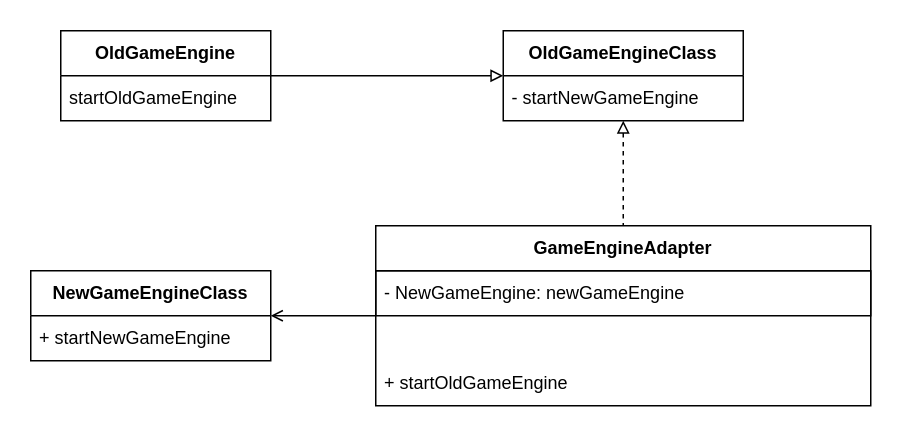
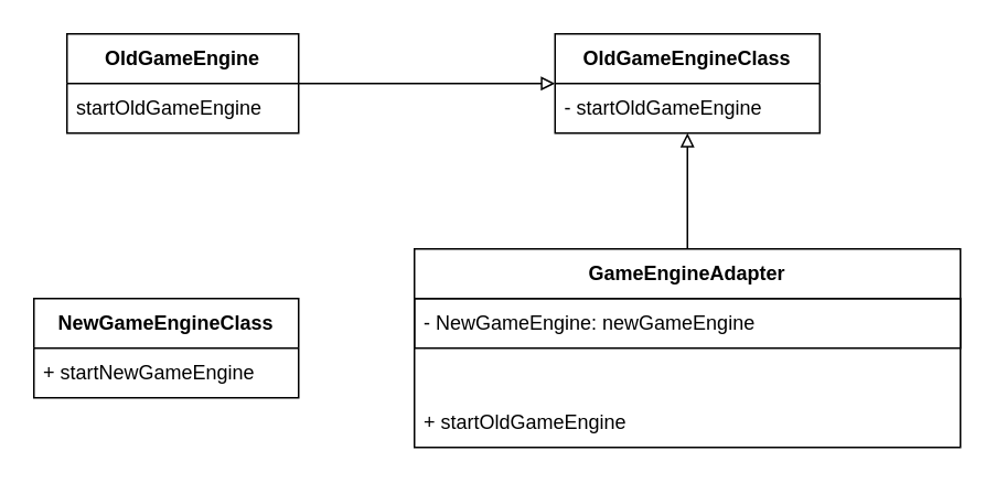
- <mxCell id="9" value="- startNewGameEngine" style="text;strokeColor=none;fillColor=none;align=left;verticalAlign=middle;spacingLeft=4;spacingRight=4;overflow=hidden;points=[[0,0.5],[1,0.5]];portConstraint=eastwest;rotatable=0;whiteSpace=wrap;html=1;" parent="8" vertex="1"><mxGeometry y="30" width="160" height="30" as="geometry" /></mxCell>
+ <mxCell id="9" value="- startOldGameEngine" style="text;strokeColor=none;fillColor=none;align=left;verticalAlign=middle;spacingLeft=4;spacingRight=4;overflow=hidden;points=[[0,0.5],[1,0.5]];portConstraint=eastwest;rotatable=0;whiteSpace=wrap;html=1;" parent="8" vertex="1"><mxGeometry y="30" width="160" height="30" as="geometry" /></mxCell>
- <mxCell id="7" style="edgeStyle=orthogonalEdgeStyle;rounded=0;orthogonalLoop=1;jettySize=auto;html=1;entryX=0.5;entryY=0;entryDx=0;entryDy=0;endArrow=none;endFill=0;startArrow=block;startFill=0;dashed=1;" parent="1" source="8" target="3" edge="1"><mxGeometry relative="1" as="geometry" /></mxCell>
+ <mxCell id="7" style="edgeStyle=orthogonalEdgeStyle;rounded=0;orthogonalLoop=1;jettySize=auto;html=1;entryX=0.5;entryY=0;entryDx=0;entryDy=0;endArrow=none;endFill=0;startArrow=block;startFill=0;" parent="1" source="8" target="3" edge="1"><mxGeometry relative="1" as="geometry" /></mxCell>
- <mxCell id="2" style="edgeStyle=orthogonalEdgeStyle;rounded=0;orthogonalLoop=1;jettySize=auto;html=1;endArrow=open;endFill=0;" parent="1" source="3" target="10" edge="1"><mxGeometry relative="1" as="geometry" /></mxCell>
- <mxCell id="5" value="&lt;div style=&quot;&quot;&gt;&lt;pre style=&quot;&quot;&gt;&lt;div style=&quot;&quot;&gt;&lt;pre style=&quot;&quot;&gt;&lt;font color=&quot;#ffffff&quot; face=&quot;Helvetica&quot; style=&quot;&quot;&gt;+ GameEngineAdapter(NewGameEngine: newGameEngine)&lt;/font&gt;&lt;/pre&gt;&lt;/div&gt;&lt;/pre&gt;&lt;/div&gt;" style="text;align=left;verticalAlign=middle;spacingLeft=4;spacingRight=4;overflow=hidden;points=[[0,0.5],[1,0.5]];portConstraint=eastwest;rotatable=0;whiteSpace=wrap;html=1;" parent="3" vertex="1"><mxGeometry y="60" width="330" height="30" as="geometry" /></mxCell>
+ <mxCell id="5" value="&lt;div style=&quot;&quot;&gt;&lt;pre style=&quot;&quot;&gt;&lt;div style=&quot;&quot;&gt;&lt;pre style=&quot;&quot;&gt;&lt;font color=&quot;#ffffff&quot; face=&quot;Helvetica&quot; style=&quot;&quot;&gt;+ GameEngineAdapter(OldGameEngine: newGameEngine)&lt;/font&gt;&lt;/pre&gt;&lt;/div&gt;&lt;/pre&gt;&lt;/div&gt;" style="text;align=left;verticalAlign=middle;spacingLeft=4;spacingRight=4;overflow=hidden;points=[[0,0.5],[1,0.5]];portConstraint=eastwest;rotatable=0;whiteSpace=wrap;html=1;" parent="3" vertex="1"><mxGeometry y="60" width="330" height="30" as="geometry" /></mxCell>
